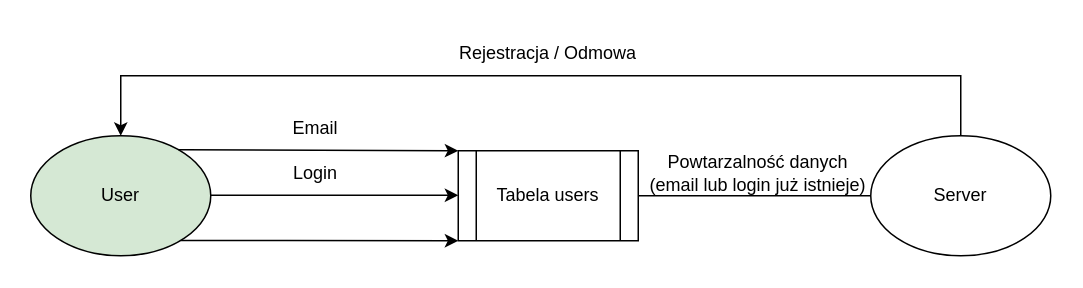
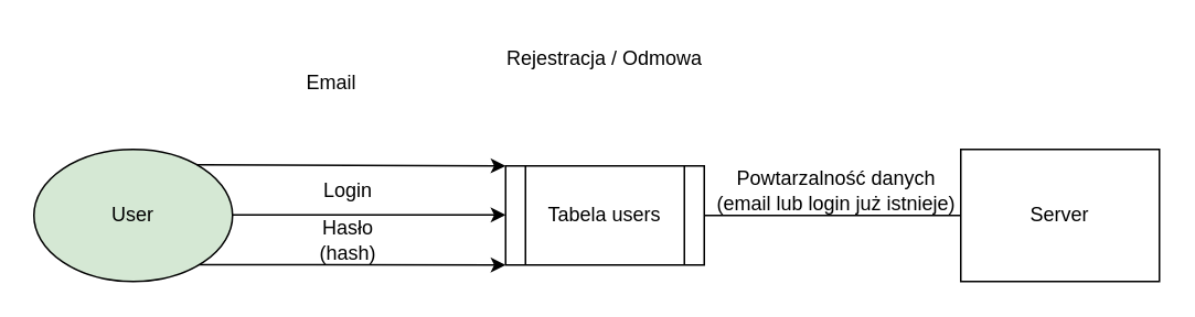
- <mxCell id="5" style="edgeStyle=orthogonalEdgeStyle;rounded=0;orthogonalLoop=1;jettySize=auto;html=1;entryX=0.5;entryY=0;entryDx=0;entryDy=0;" edge="1" parent="1" source="6" target="4"><mxGeometry relative="1" as="geometry"><Array as="points"><mxPoint x="640" y="50" /><mxPoint x="80" y="50" /></Array></mxGeometry></mxCell>
- <mxCell id="14" value="Email" style="text;html=1;align=center;verticalAlign=middle;whiteSpace=wrap;rounded=0;" vertex="1" parent="1"><mxGeometry x="180" y="70" width="60" height="30" as="geometry" /></mxCell>
+ <mxCell id="14" value="Email" style="text;html=1;align=center;verticalAlign=middle;whiteSpace=wrap;rounded=0;" vertex="1" parent="1"><mxGeometry x="170" y="35" width="60" height="30" as="geometry" /></mxCell>
- <mxCell id="6" value="Server" style="ellipse;whiteSpace=wrap;html=1;" vertex="1" parent="1"><mxGeometry x="580" y="90" width="120" height="80" as="geometry" /></mxCell>
+ <mxCell id="6" value="Server" style="whiteSpace=wrap;html=1;rounded=0;" vertex="1" parent="1"><mxGeometry x="580" y="90" width="120" height="80" as="geometry" /></mxCell>
+ <mxCell id="10" value="Hasło (hash)" style="text;html=1;align=center;verticalAlign=middle;whiteSpace=wrap;rounded=0;" vertex="1" parent="1"><mxGeometry x="175" y="130" width="70" height="30" as="geometry" /></mxCell>
